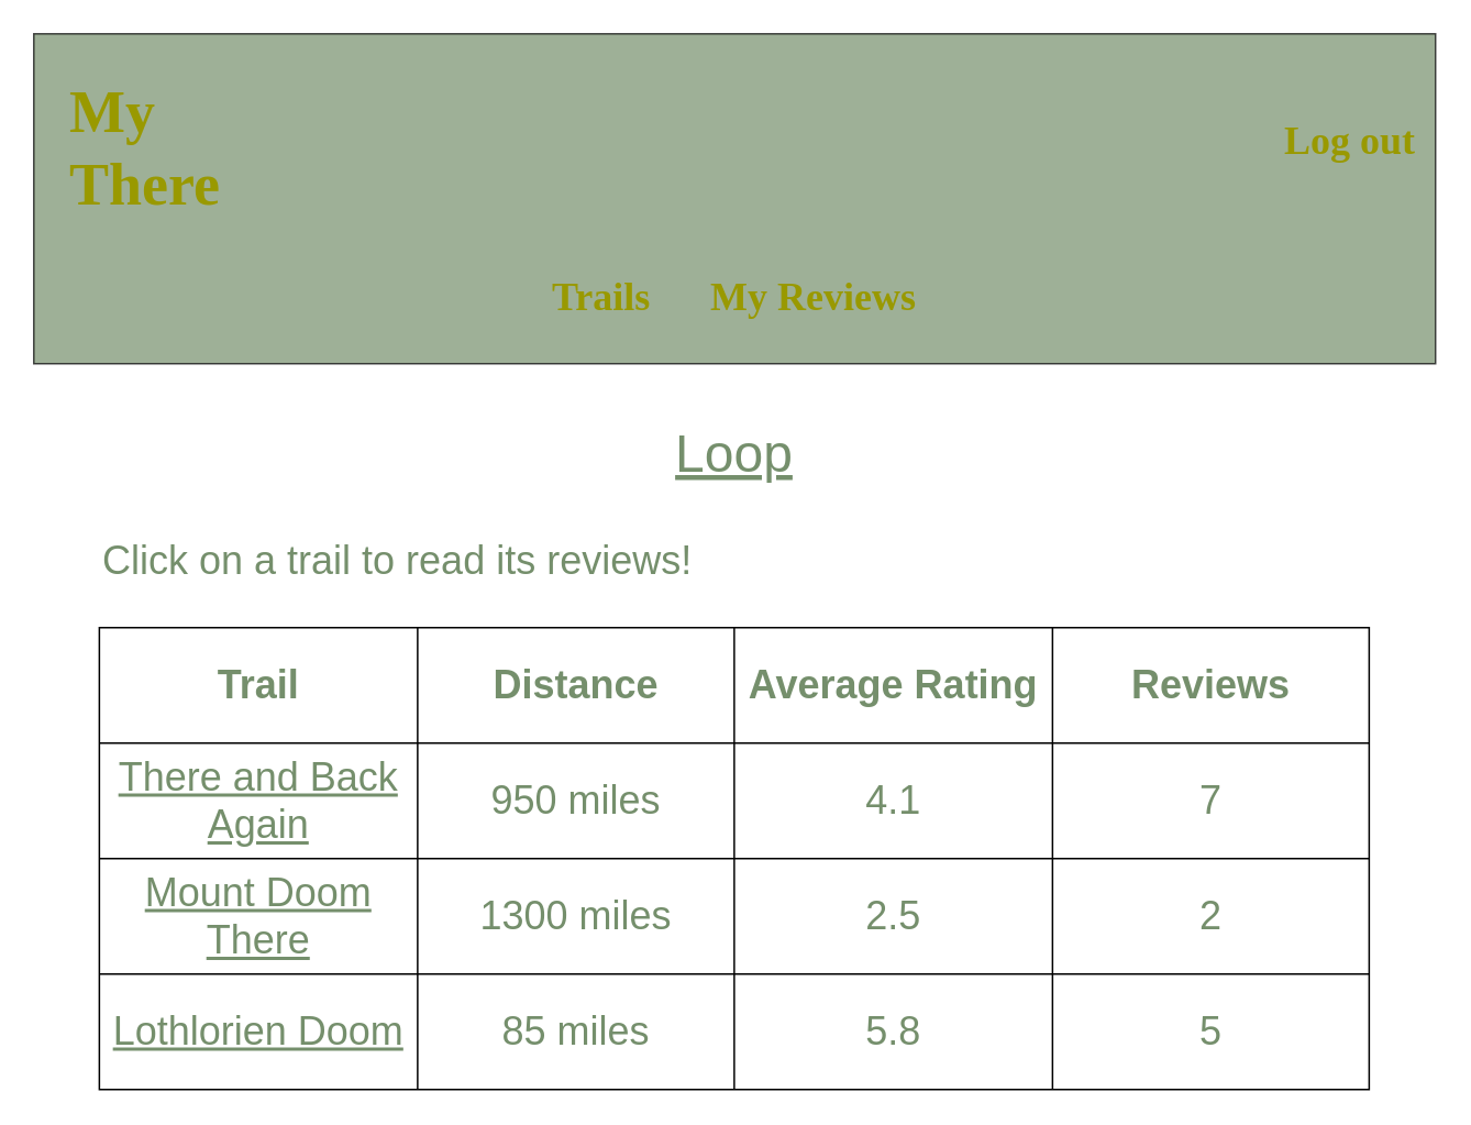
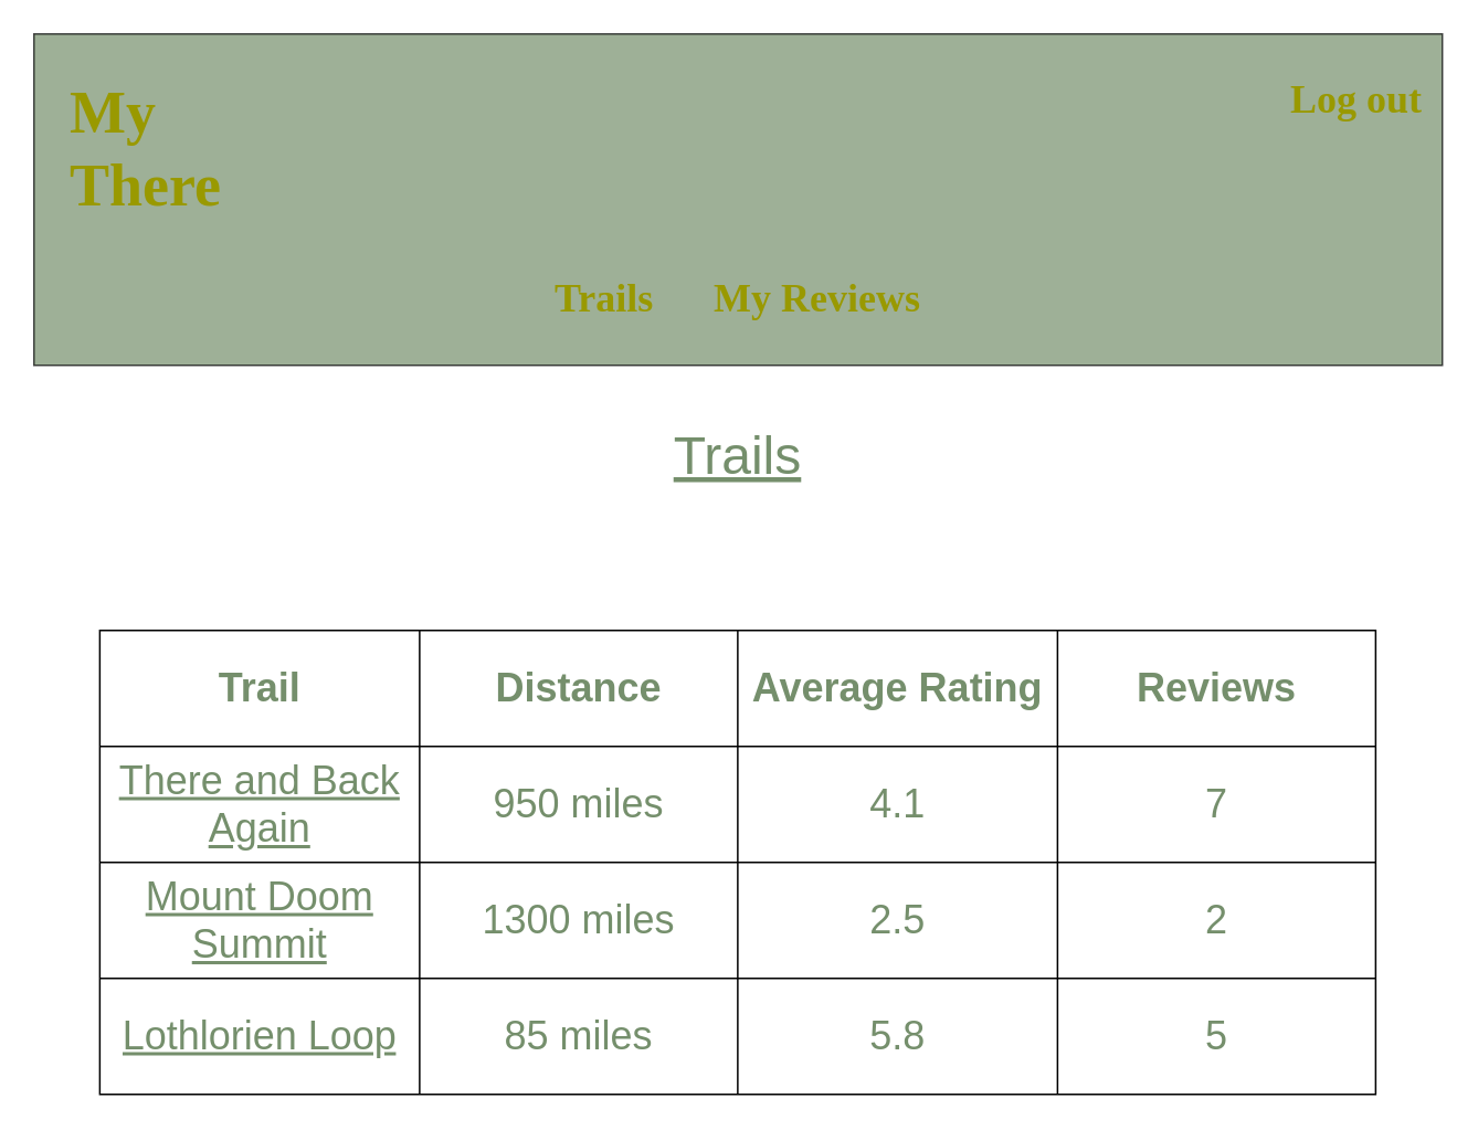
- <mxCell id="4" value="&lt;div style=&quot;&quot;&gt;&lt;font face=&quot;Verdana&quot;&gt;&lt;span style=&quot;font-size: 24px;&quot;&gt;Log out&lt;/span&gt;&lt;/font&gt;&lt;/div&gt;" style="text;strokeColor=none;align=right;fillColor=none;html=1;verticalAlign=middle;whiteSpace=wrap;rounded=0;fontColor=#999900;fontStyle=1;labelBorderColor=none;" parent="1" vertex="1"><mxGeometry x="710" y="55" width="150" height="60" as="geometry" /></mxCell>
+ <mxCell id="4" value="&lt;div style=&quot;&quot;&gt;&lt;font face=&quot;Verdana&quot;&gt;&lt;span style=&quot;font-size: 24px;&quot;&gt;Log out&lt;/span&gt;&lt;/font&gt;&lt;/div&gt;" style="text;strokeColor=none;align=right;fillColor=none;html=1;verticalAlign=middle;whiteSpace=wrap;rounded=0;fontColor=#999900;fontStyle=1;labelBorderColor=none;" parent="1" vertex="1"><mxGeometry x="710" y="30" width="150" height="60" as="geometry" /></mxCell>
- <mxCell id="28" value="&lt;font color=&quot;#758f6c&quot;&gt;&lt;span style=&quot;font-size: 32px;&quot;&gt;&lt;u&gt;Loop&lt;/u&gt;&lt;/span&gt;&lt;/font&gt;" style="text;strokeColor=none;align=center;fillColor=none;html=1;verticalAlign=middle;whiteSpace=wrap;rounded=0;fontColor=#B3B300;" vertex="1" parent="1"><mxGeometry x="290" y="250" width="309.5" height="50" as="geometry" /></mxCell>
+ <mxCell id="28" value="&lt;font color=&quot;#758f6c&quot;&gt;&lt;span style=&quot;font-size: 32px;&quot;&gt;&lt;u&gt;Trails&lt;/u&gt;&lt;/span&gt;&lt;/font&gt;" style="text;strokeColor=none;align=center;fillColor=none;html=1;verticalAlign=middle;whiteSpace=wrap;rounded=0;fontColor=#B3B300;" vertex="1" parent="1"><mxGeometry x="290" y="250" width="309.5" height="50" as="geometry" /></mxCell>
- <mxCell id="5" value="&lt;font style=&quot;font-size: 24px;&quot; color=&quot;#758f6c&quot;&gt;Click on a trail to read its reviews!&lt;/font&gt;" style="text;strokeColor=none;align=left;fillColor=none;html=1;verticalAlign=middle;whiteSpace=wrap;rounded=0;fontColor=#B3B300;" parent="1" vertex="1"><mxGeometry x="60" y="300" width="650" height="80" as="geometry" /></mxCell>
- <mxCell id="18" value="Mount Doom There" style="shape=partialRectangle;html=1;whiteSpace=wrap;connectable=0;overflow=hidden;fillColor=none;top=0;left=0;bottom=0;right=0;pointerEvents=1;fontSize=24;fontColor=#758F6C;fontStyle=4" parent="17" vertex="1"><mxGeometry width="193" height="70" as="geometry"><mxRectangle width="193" height="70" as="alternateBounds" /></mxGeometry></mxCell>
+ <mxCell id="18" value="Mount Doom Summit" style="shape=partialRectangle;html=1;whiteSpace=wrap;connectable=0;overflow=hidden;fillColor=none;top=0;left=0;bottom=0;right=0;pointerEvents=1;fontSize=24;fontColor=#758F6C;fontStyle=4" parent="17" vertex="1"><mxGeometry width="193" height="70" as="geometry"><mxRectangle width="193" height="70" as="alternateBounds" /></mxGeometry></mxCell>
- <mxCell id="23" value="Lothlorien Doom" style="shape=partialRectangle;html=1;whiteSpace=wrap;connectable=0;overflow=hidden;fillColor=none;top=0;left=0;bottom=0;right=0;pointerEvents=1;fontSize=24;fontColor=#758F6C;fontStyle=4" parent="22" vertex="1"><mxGeometry width="193" height="70" as="geometry"><mxRectangle width="193" height="70" as="alternateBounds" /></mxGeometry></mxCell>
+ <mxCell id="23" value="Lothlorien Loop" style="shape=partialRectangle;html=1;whiteSpace=wrap;connectable=0;overflow=hidden;fillColor=none;top=0;left=0;bottom=0;right=0;pointerEvents=1;fontSize=24;fontColor=#758F6C;fontStyle=4" parent="22" vertex="1"><mxGeometry width="193" height="70" as="geometry"><mxRectangle width="193" height="70" as="alternateBounds" /></mxGeometry></mxCell>
